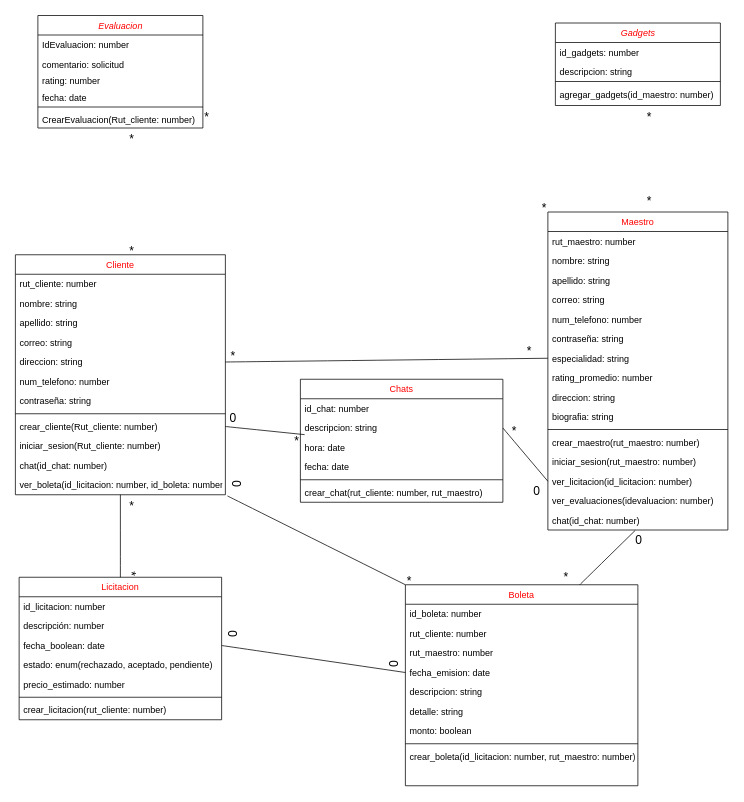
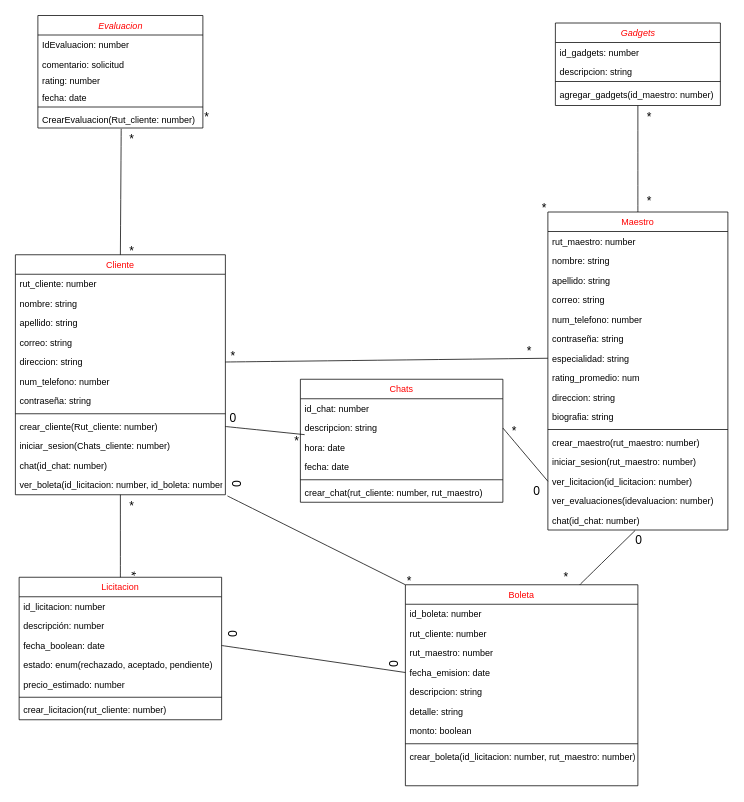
+ <mxCell id="74" value="" style="endArrow=none;html=1;rounded=0;fontSize=12;startSize=8;endSize=8;curved=1;exitX=0.5;exitY=0;exitDx=0;exitDy=0;entryX=0.5;entryY=1.179;entryDx=0;entryDy=0;entryPerimeter=0;" edge="1" parent="1" source="30" target="72"><mxGeometry width="50" height="50" relative="1" as="geometry"><mxPoint x="270" y="492" as="sourcePoint" /><mxPoint x="500" y="484" as="targetPoint" /></mxGeometry></mxCell>
+ <mxCell id="51" value="" style="endArrow=none;html=1;rounded=0;fontSize=12;startSize=8;endSize=8;curved=1;exitX=0.505;exitY=1.042;exitDx=0;exitDy=0;entryX=0.5;entryY=0;entryDx=0;entryDy=0;exitPerimeter=0;" edge="1" parent="1" source="8" target="9"><mxGeometry relative="1" as="geometry"><mxPoint x="185" y="759" as="sourcePoint" /><mxPoint x="171" y="617" as="targetPoint" /></mxGeometry></mxCell>
- <mxCell id="38" value="rating_promedio: number" style="text;align=left;verticalAlign=top;spacingLeft=4;spacingRight=4;overflow=hidden;rotatable=0;points=[[0,0.5],[1,0.5]];portConstraint=eastwest;rounded=0;shadow=0;html=0;" vertex="1" parent="30"><mxGeometry y="208" width="240" height="26" as="geometry" /></mxCell>
+ <mxCell id="38" value="rating_promedio: num" style="text;align=left;verticalAlign=top;spacingLeft=4;spacingRight=4;overflow=hidden;rotatable=0;points=[[0,0.5],[1,0.5]];portConstraint=eastwest;rounded=0;shadow=0;html=0;" vertex="1" parent="30"><mxGeometry y="208" width="240" height="26" as="geometry" /></mxCell>
- <mxCell id="19" value="iniciar_sesion(Rut_cliente: number)" style="text;align=left;verticalAlign=top;spacingLeft=4;spacingRight=4;overflow=hidden;rotatable=0;points=[[0,0.5],[1,0.5]];portConstraint=eastwest;fontStyle=0" vertex="1" parent="9"><mxGeometry y="242" width="280" height="26" as="geometry" /></mxCell>
+ <mxCell id="19" value="iniciar_sesion(Chats_cliente: number)" style="text;align=left;verticalAlign=top;spacingLeft=4;spacingRight=4;overflow=hidden;rotatable=0;points=[[0,0.5],[1,0.5]];portConstraint=eastwest;fontStyle=0" vertex="1" parent="9"><mxGeometry y="242" width="280" height="26" as="geometry" /></mxCell>
